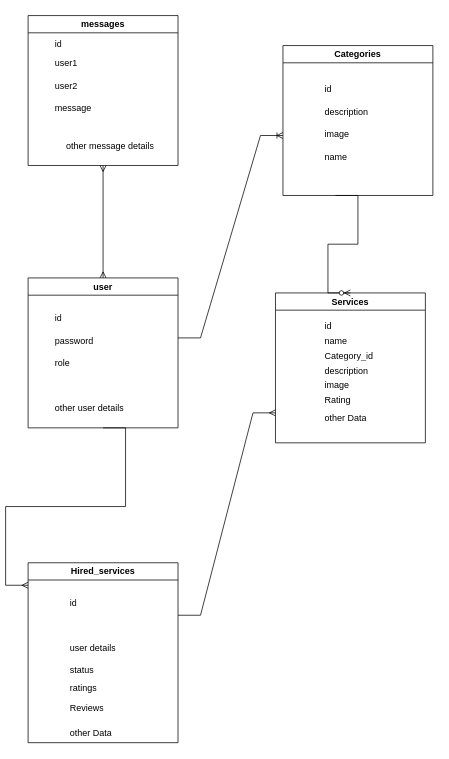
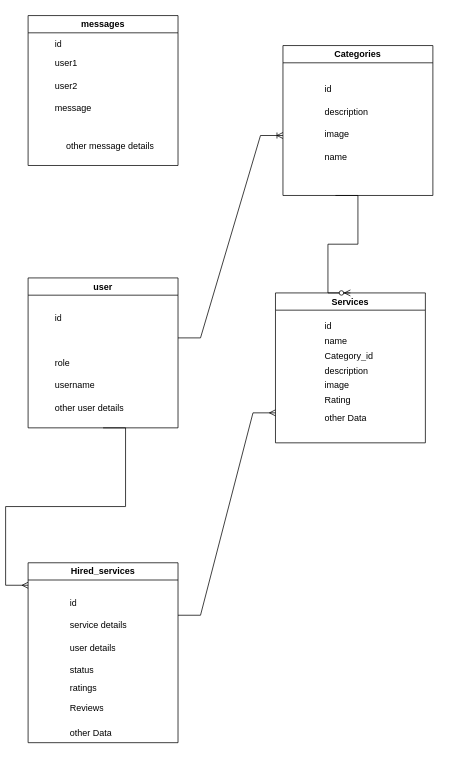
- <mxCell id="39" value="" style="fontSize=12;html=1;endArrow=ERmany;startArrow=ERmany;rounded=0;entryX=0.5;entryY=1;entryDx=0;entryDy=0;exitX=0.5;exitY=0;exitDx=0;exitDy=0;" edge="1" parent="1" source="2" target="24"><mxGeometry width="100" height="100" relative="1" as="geometry"><mxPoint x="-70" y="541" as="sourcePoint" /><mxPoint x="-270" y="180" as="targetPoint" /></mxGeometry></mxCell>
- <mxCell id="4" value="password" style="text;strokeColor=none;fillColor=none;spacingLeft=4;spacingRight=4;overflow=hidden;rotatable=0;points=[[0,0.5],[1,0.5]];portConstraint=eastwest;fontSize=12;whiteSpace=wrap;html=1;" vertex="1" parent="2"><mxGeometry x="30" y="70" width="80" height="30" as="geometry" /></mxCell>
+ <mxCell id="6" value="username" style="text;strokeColor=none;fillColor=none;spacingLeft=4;spacingRight=4;overflow=hidden;rotatable=0;points=[[0,0.5],[1,0.5]];portConstraint=eastwest;fontSize=12;whiteSpace=wrap;html=1;" vertex="1" parent="2"><mxGeometry x="30" y="130" width="70" height="30" as="geometry" /></mxCell>
+ <mxCell id="18" value="service details" style="text;strokeColor=none;fillColor=none;spacingLeft=4;spacingRight=4;overflow=hidden;rotatable=0;points=[[0,0.5],[1,0.5]];portConstraint=eastwest;fontSize=12;whiteSpace=wrap;html=1;" vertex="1" parent="16"><mxGeometry x="50" y="70" width="100" height="30" as="geometry" /></mxCell>
